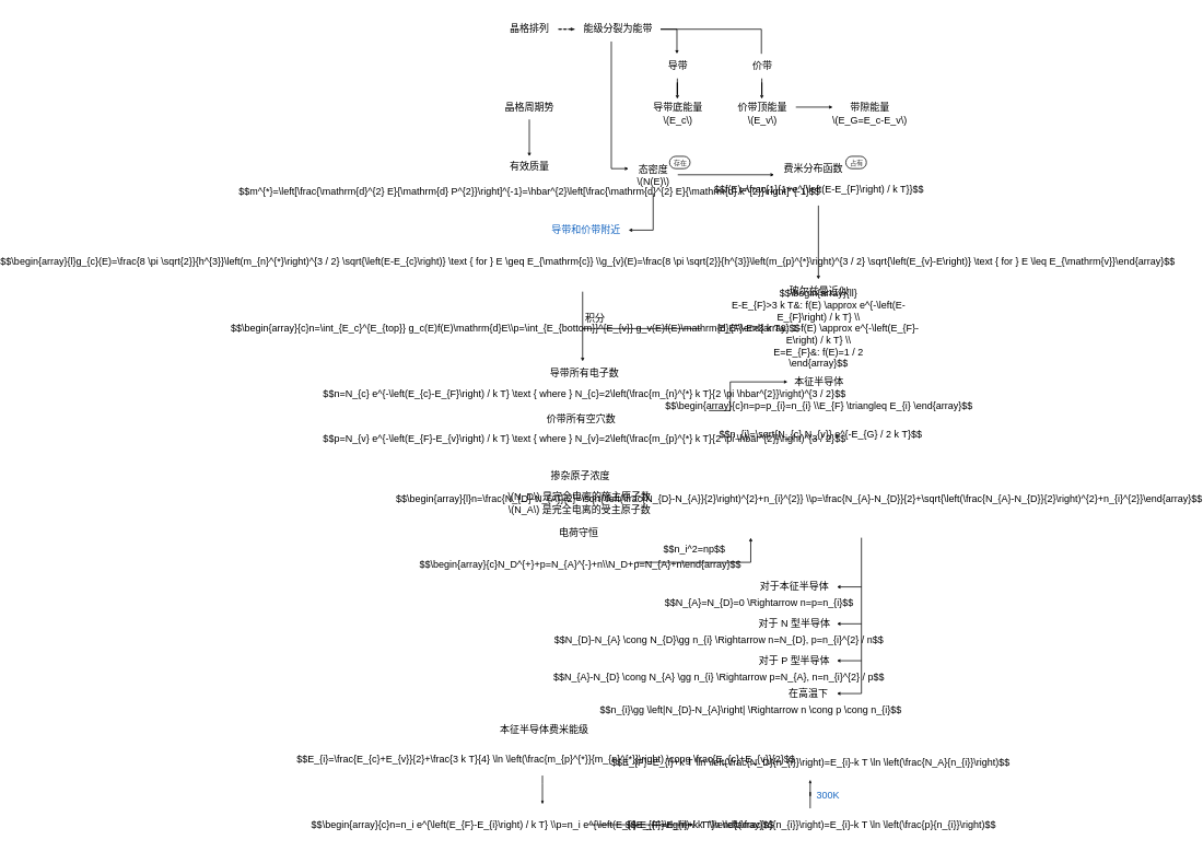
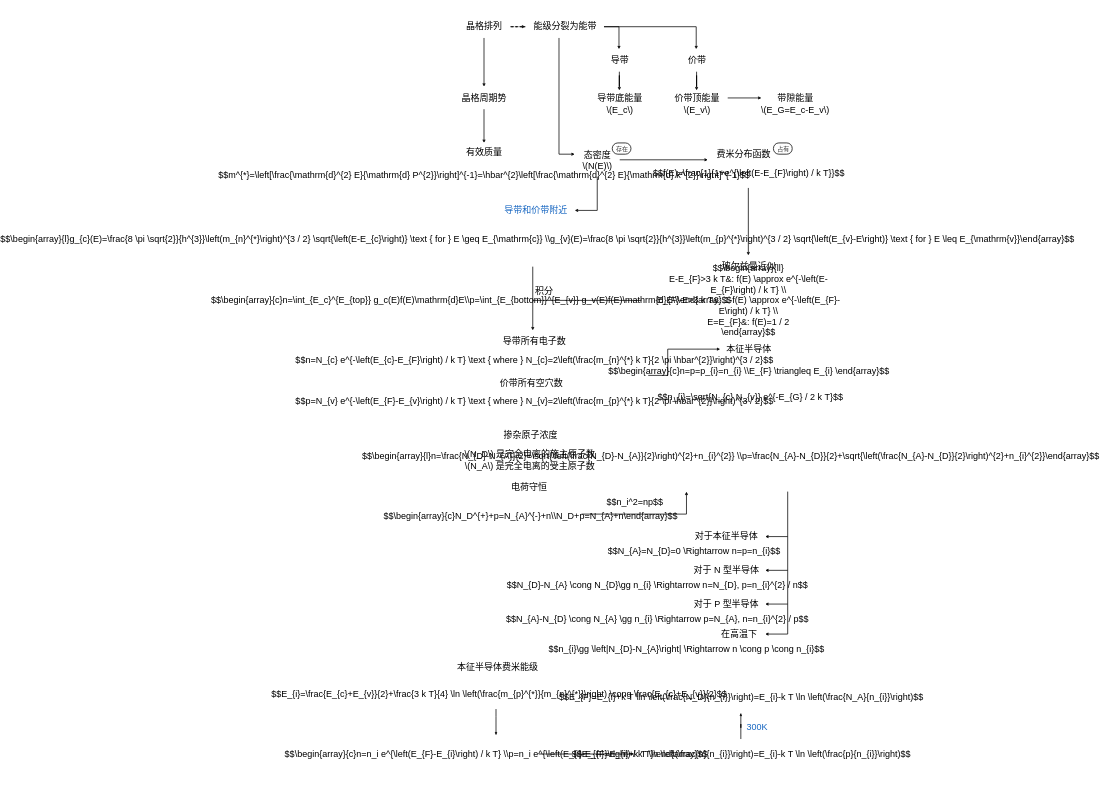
- <mxCell id="6" style="edgeStyle=orthogonalEdgeStyle;rounded=0;orthogonalLoop=1;jettySize=auto;html=1;startSize=2;endSize=2;endArrow=none;" edge="1" parent="1" source="8" target="10"><mxGeometry relative="1" as="geometry"><Array as="points"><mxPoint x="423" y="35" /></Array></mxGeometry></mxCell>
+ <mxCell id="6" style="edgeStyle=orthogonalEdgeStyle;rounded=0;orthogonalLoop=1;jettySize=auto;html=1;startSize=2;endSize=2;" edge="1" parent="1" source="8" target="10"><mxGeometry relative="1" as="geometry"><Array as="points"><mxPoint x="423" y="35" /></Array></mxGeometry></mxCell>
+ <mxCell id="3" style="edgeStyle=orthogonalEdgeStyle;rounded=0;orthogonalLoop=1;jettySize=auto;html=1;fontSize=8;startSize=2;endSize=2;" edge="1" parent="1" source="4" target="17"><mxGeometry relative="1" as="geometry" /></mxCell>
